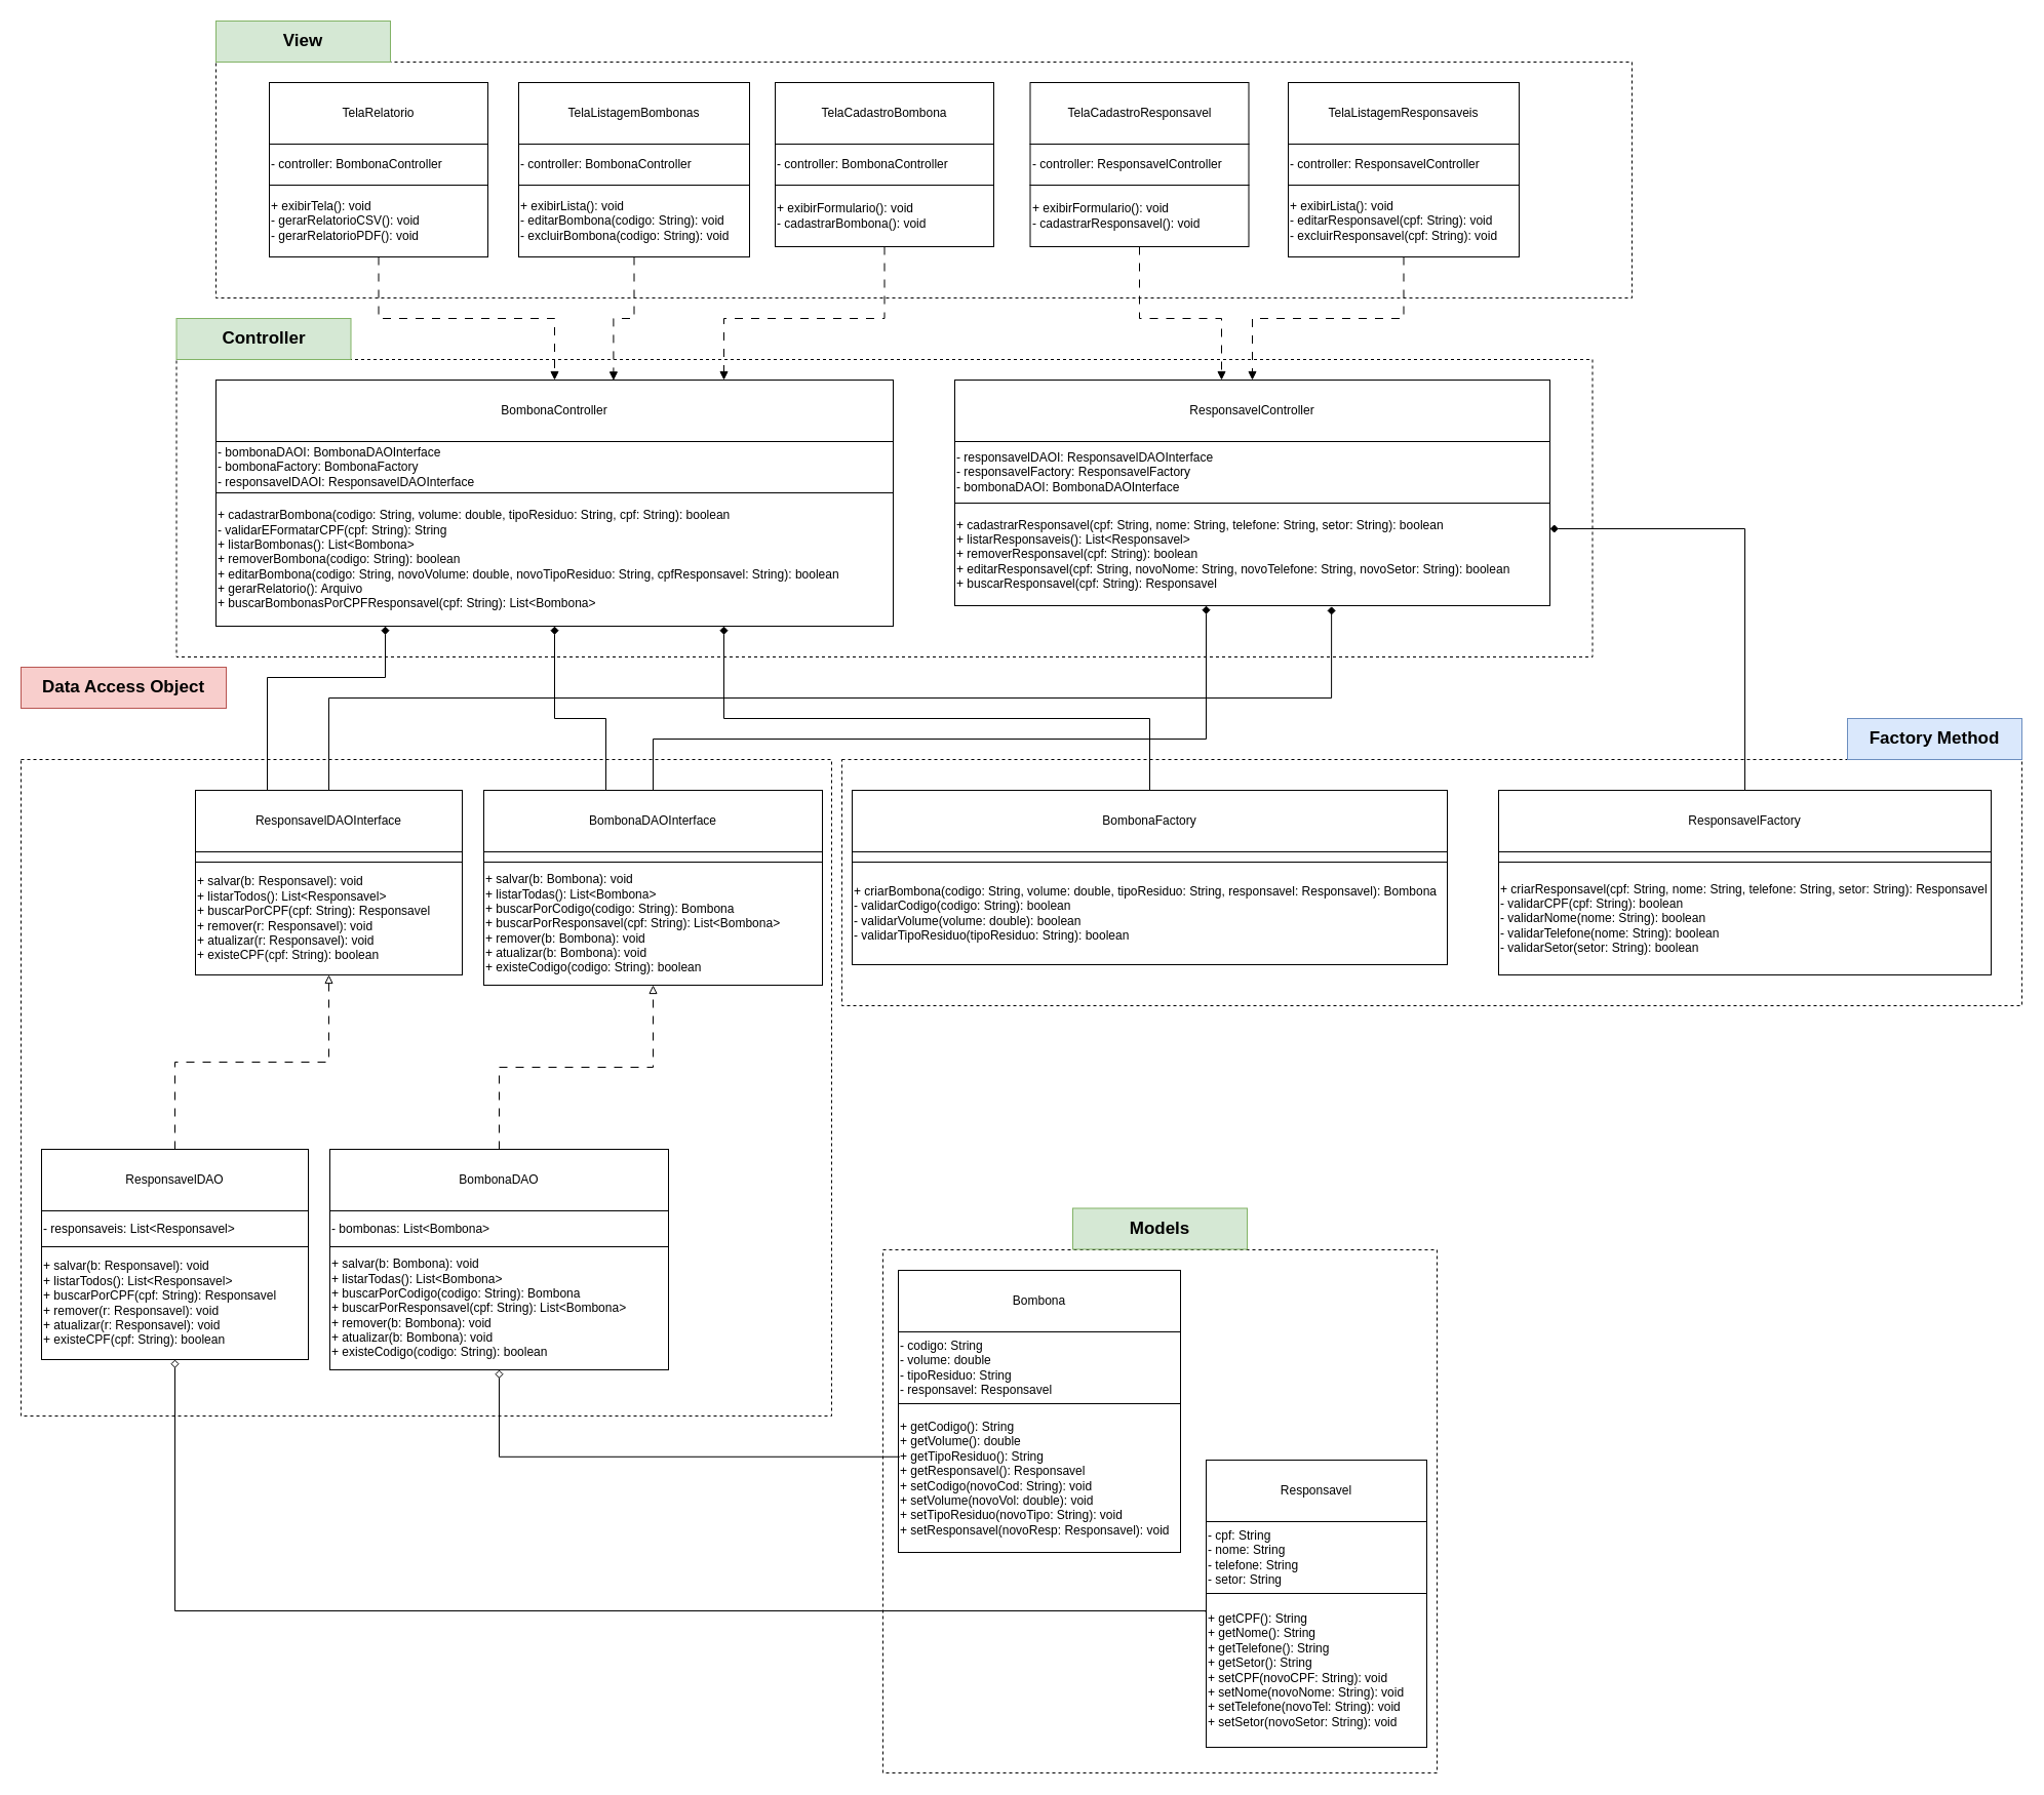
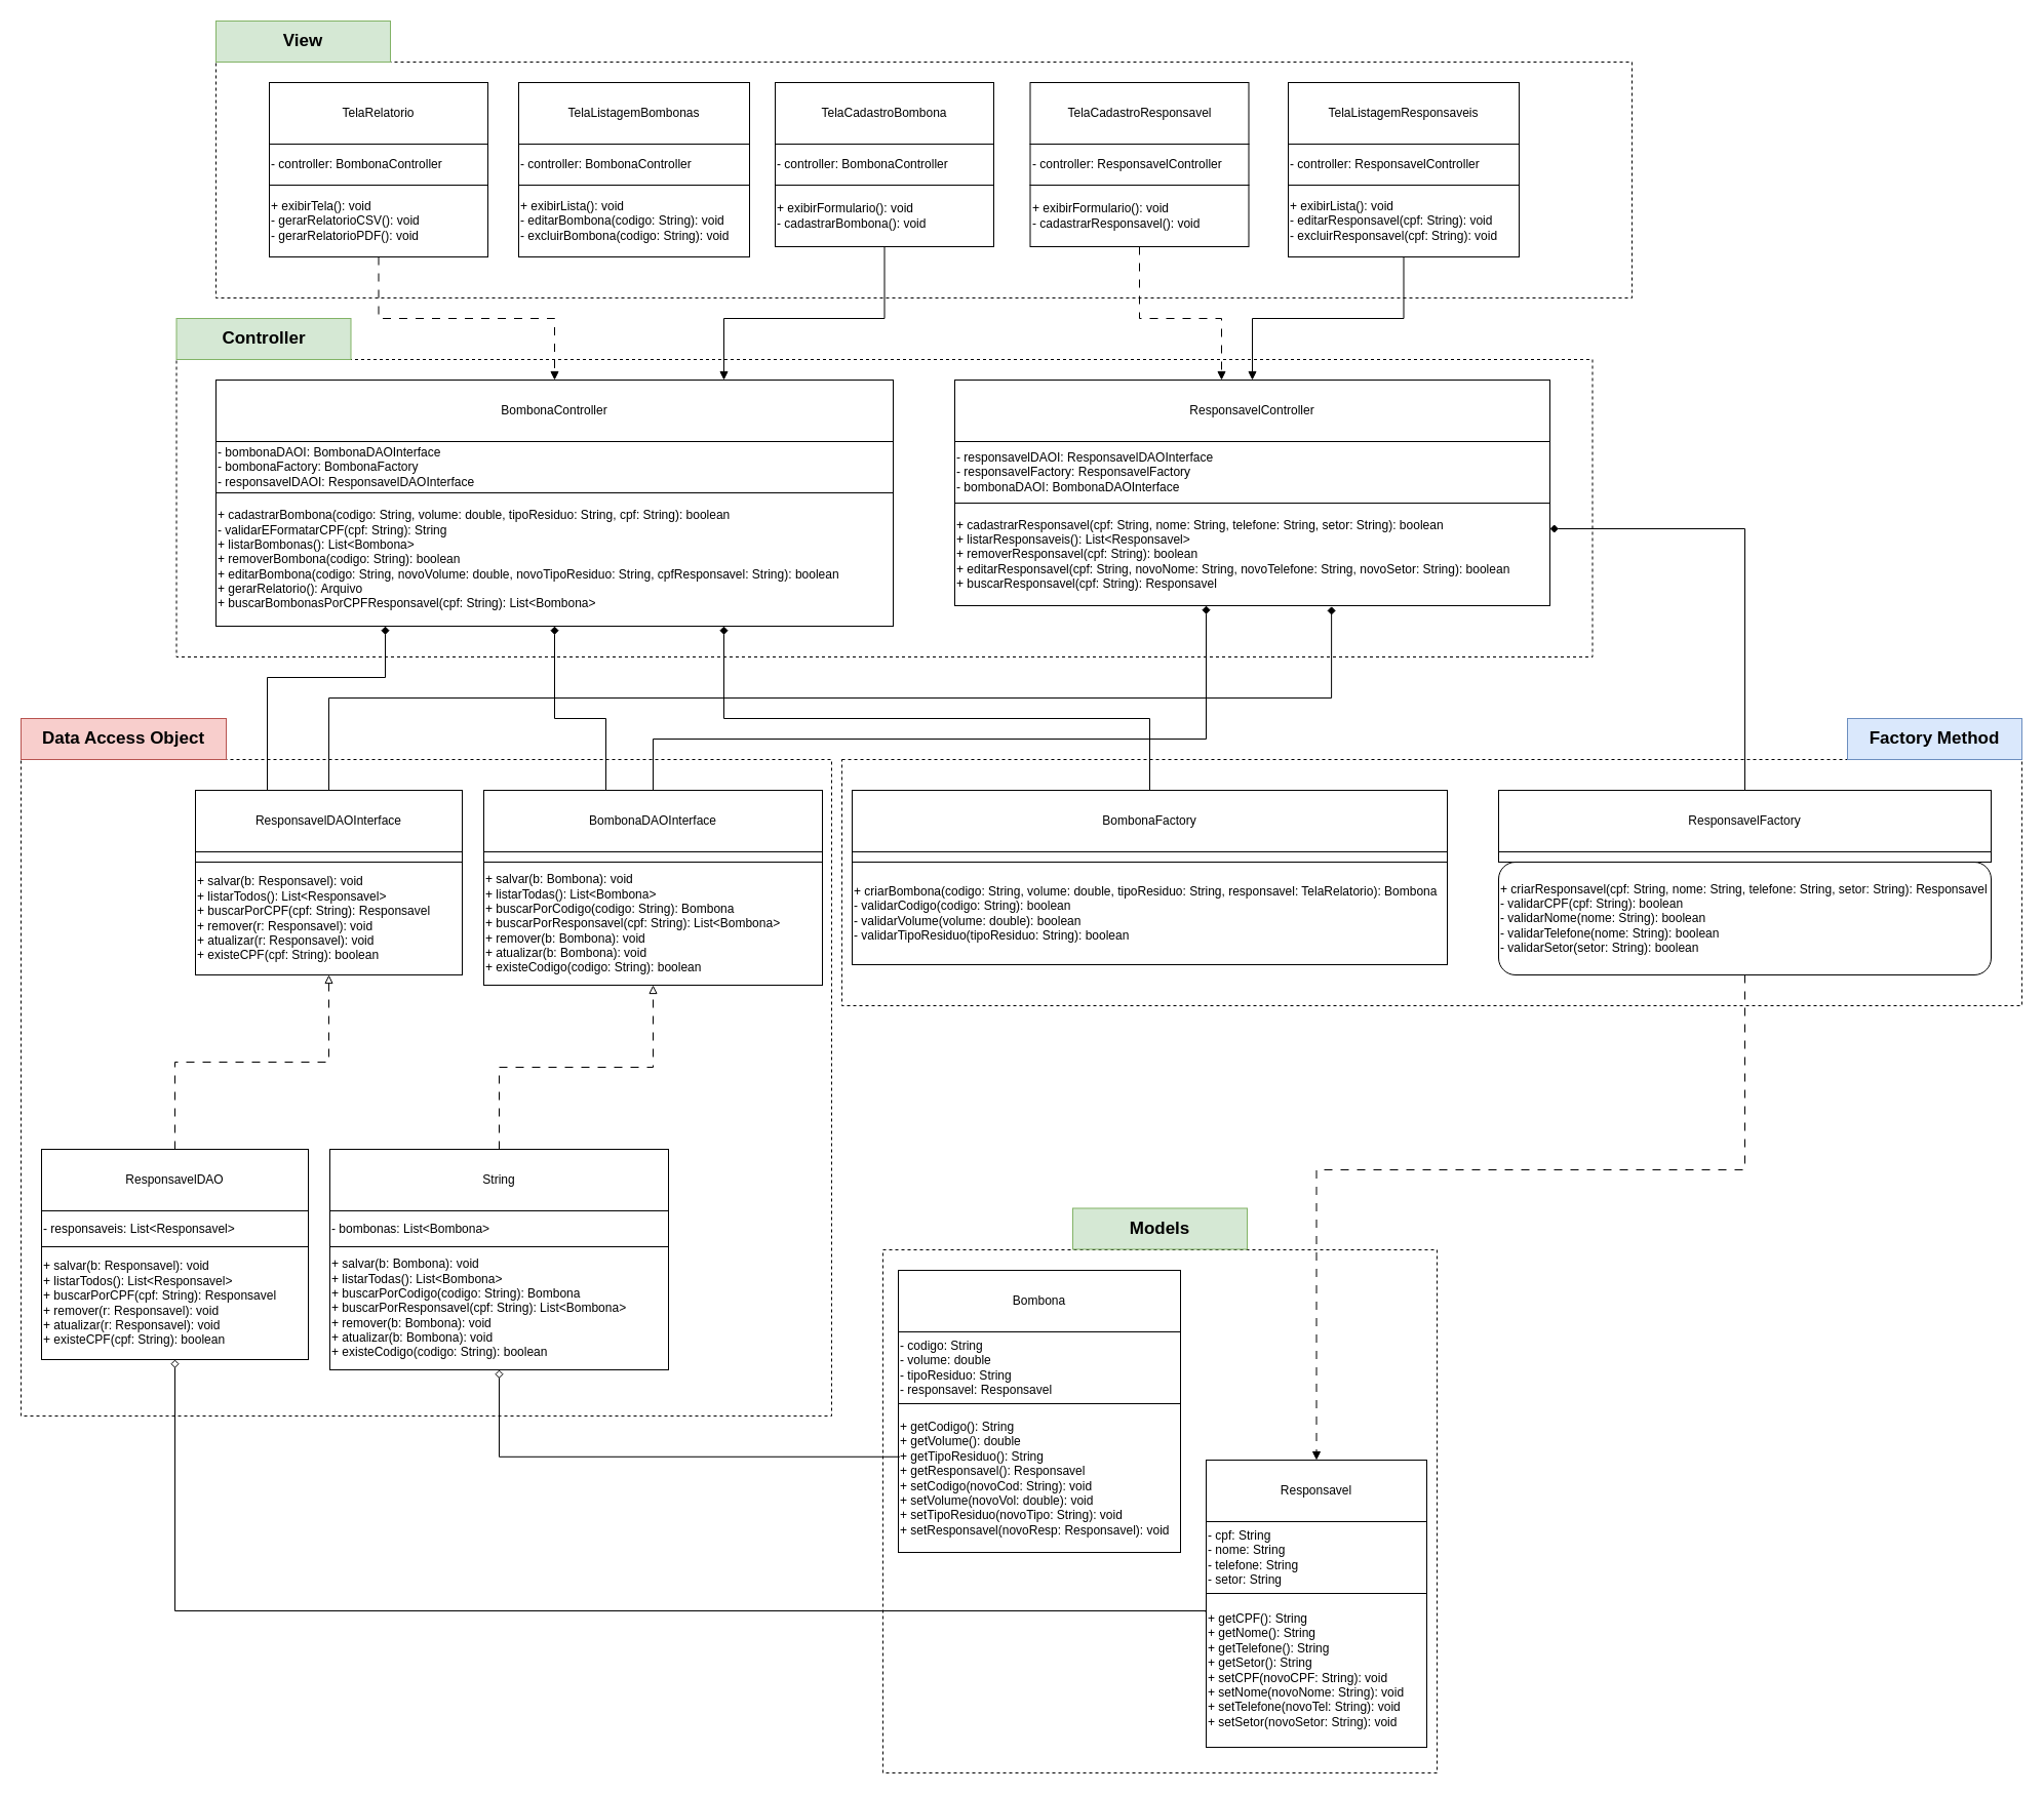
- <mxCell id="63" style="edgeStyle=orthogonalEdgeStyle;rounded=0;orthogonalLoop=1;jettySize=auto;html=1;dashed=1;endArrow=block;endFill=1;entryX=0.587;entryY=0.006;entryDx=0;entryDy=0;entryPerimeter=0;dashPattern=8 8;" edge="1" parent="1" source="44" target="32"><mxGeometry relative="1" as="geometry"><mxPoint x="540" y="350" as="targetPoint" /></mxGeometry></mxCell>
- <mxCell id="47" style="edgeStyle=orthogonalEdgeStyle;rounded=0;orthogonalLoop=1;jettySize=auto;html=1;entryX=0.75;entryY=0;entryDx=0;entryDy=0;dashed=1;endArrow=block;endFill=1;dashPattern=8 8;" edge="1" parent="1" source="48" target="32"><mxGeometry relative="1" as="geometry"><Array as="points"><mxPoint x="862" y="310" /><mxPoint x="705" y="310" /></Array></mxGeometry></mxCell>
+ <mxCell id="47" style="edgeStyle=orthogonalEdgeStyle;rounded=0;orthogonalLoop=1;jettySize=auto;html=1;entryX=0.75;entryY=0;entryDx=0;entryDy=0;dashed=0;endArrow=block;endFill=1;dashPattern=8 8;" edge="1" parent="1" source="48" target="32"><mxGeometry relative="1" as="geometry"><Array as="points"><mxPoint x="862" y="310" /><mxPoint x="705" y="310" /></Array></mxGeometry></mxCell>
- <mxCell id="54" style="edgeStyle=orthogonalEdgeStyle;rounded=0;orthogonalLoop=1;jettySize=auto;html=1;dashed=1;endArrow=block;endFill=1;dashPattern=8 8;" edge="1" parent="1" source="55" target="35"><mxGeometry relative="1" as="geometry" /></mxCell>
+ <mxCell id="54" style="edgeStyle=orthogonalEdgeStyle;rounded=0;orthogonalLoop=1;jettySize=auto;html=1;dashed=0;endArrow=block;endFill=1;dashPattern=8 8;" edge="1" parent="1" source="55" target="35"><mxGeometry relative="1" as="geometry" /></mxCell>
- <mxCell id="70" value="Data Access Object" style="rounded=0;whiteSpace=wrap;html=1;fontSize=17;fontStyle=1;fillColor=#f8cecc;strokeColor=#b85450;" vertex="1" parent="1"><mxGeometry x="20" y="650" width="200" height="40" as="geometry" /></mxCell>
+ <mxCell id="70" value="Data Access Object" style="rounded=0;whiteSpace=wrap;html=1;fontSize=17;fontStyle=1;fillColor=#f8cecc;strokeColor=#b85450;" vertex="1" parent="1"><mxGeometry x="20" y="700" width="200" height="40" as="geometry" /></mxCell>
- <mxCell id="26" value="+ criarBombona(codigo: String, volume: double, tipoResiduo: String, responsavel: Responsavel): Bombona&lt;div&gt;- validarCodigo(codigo: String): boolean&lt;/div&gt;&lt;div&gt;- validarVolume(volume: double): boolean&lt;/div&gt;&lt;div&gt;- validarTipoResiduo(tipoResiduo: String): boolean&lt;/div&gt;" style="rounded=0;whiteSpace=wrap;html=1;align=left;" vertex="1" parent="1"><mxGeometry x="830" y="840" width="580" height="100" as="geometry" /></mxCell>
+ <mxCell id="26" value="+ criarBombona(codigo: String, volume: double, tipoResiduo: String, responsavel: TelaRelatorio): Bombona&lt;div&gt;- validarCodigo(codigo: String): boolean&lt;/div&gt;&lt;div&gt;- validarVolume(volume: double): boolean&lt;/div&gt;&lt;div&gt;- validarTipoResiduo(tipoResiduo: String): boolean&lt;/div&gt;" style="rounded=0;whiteSpace=wrap;html=1;align=left;" vertex="1" parent="1"><mxGeometry x="830" y="840" width="580" height="100" as="geometry" /></mxCell>
- <mxCell id="31" value="+ criarResponsavel(cpf: String, nome: String, telefone: String, setor: String): Responsavel&lt;div&gt;- validarCPF(cpf: String): boolean&lt;br&gt;&lt;/div&gt;&lt;div&gt;- validarNome(nome: String): boolean&lt;/div&gt;&lt;div&gt;- validarTelefone(nome: String): boolean&lt;/div&gt;&lt;div&gt;- validarSetor(setor: String): boolean&lt;/div&gt;" style="rounded=0;whiteSpace=wrap;html=1;align=left;" vertex="1" parent="1"><mxGeometry x="1460" y="840" width="480" height="110" as="geometry" /></mxCell>
+ <mxCell id="31" value="+ criarResponsavel(cpf: String, nome: String, telefone: String, setor: String): Responsavel&lt;div&gt;- validarCPF(cpf: String): boolean&lt;br&gt;&lt;/div&gt;&lt;div&gt;- validarNome(nome: String): boolean&lt;/div&gt;&lt;div&gt;- validarTelefone(nome: String): boolean&lt;/div&gt;&lt;div&gt;- validarSetor(setor: String): boolean&lt;/div&gt;" style="whiteSpace=wrap;html=1;align=left;rounded=1;" vertex="1" parent="1"><mxGeometry x="1460" y="840" width="480" height="110" as="geometry" /></mxCell>
+ <mxCell id="30" style="edgeStyle=orthogonalEdgeStyle;rounded=0;orthogonalLoop=1;jettySize=auto;html=1;entryX=0.5;entryY=0;entryDx=0;entryDy=0;dashed=1;dashPattern=8 8;endArrow=block;endFill=1;" edge="1" parent="1" source="31" target="10"><mxGeometry relative="1" as="geometry"><Array as="points"><mxPoint x="1700" y="1140" /><mxPoint x="1283" y="1140" /><mxPoint x="1283" y="1423" /></Array></mxGeometry></mxCell>
- <mxCell id="14" value="BombonaDAO" style="rounded=0;whiteSpace=wrap;html=1;" vertex="1" parent="1"><mxGeometry x="321" y="1120" width="330" height="60" as="geometry" /></mxCell>
+ <mxCell id="14" value="String" style="rounded=0;whiteSpace=wrap;html=1;" vertex="1" parent="1"><mxGeometry x="321" y="1120" width="330" height="60" as="geometry" /></mxCell>
